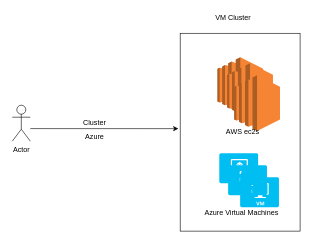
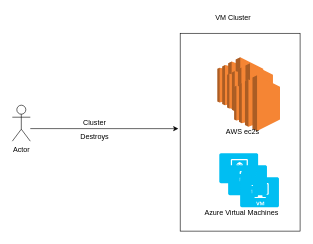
- <mxCell id="14" value="Azure" style="text;html=1;align=center;verticalAlign=middle;resizable=0;points=[];;autosize=1;" vertex="1" parent="1"><mxGeometry x="127" y="218" width="60" height="20" as="geometry" /></mxCell>
+ <mxCell id="14" value="Destroys" style="text;html=1;align=center;verticalAlign=middle;resizable=0;points=[];;autosize=1;" vertex="1" parent="1"><mxGeometry x="127" y="218" width="60" height="20" as="geometry" /></mxCell>
